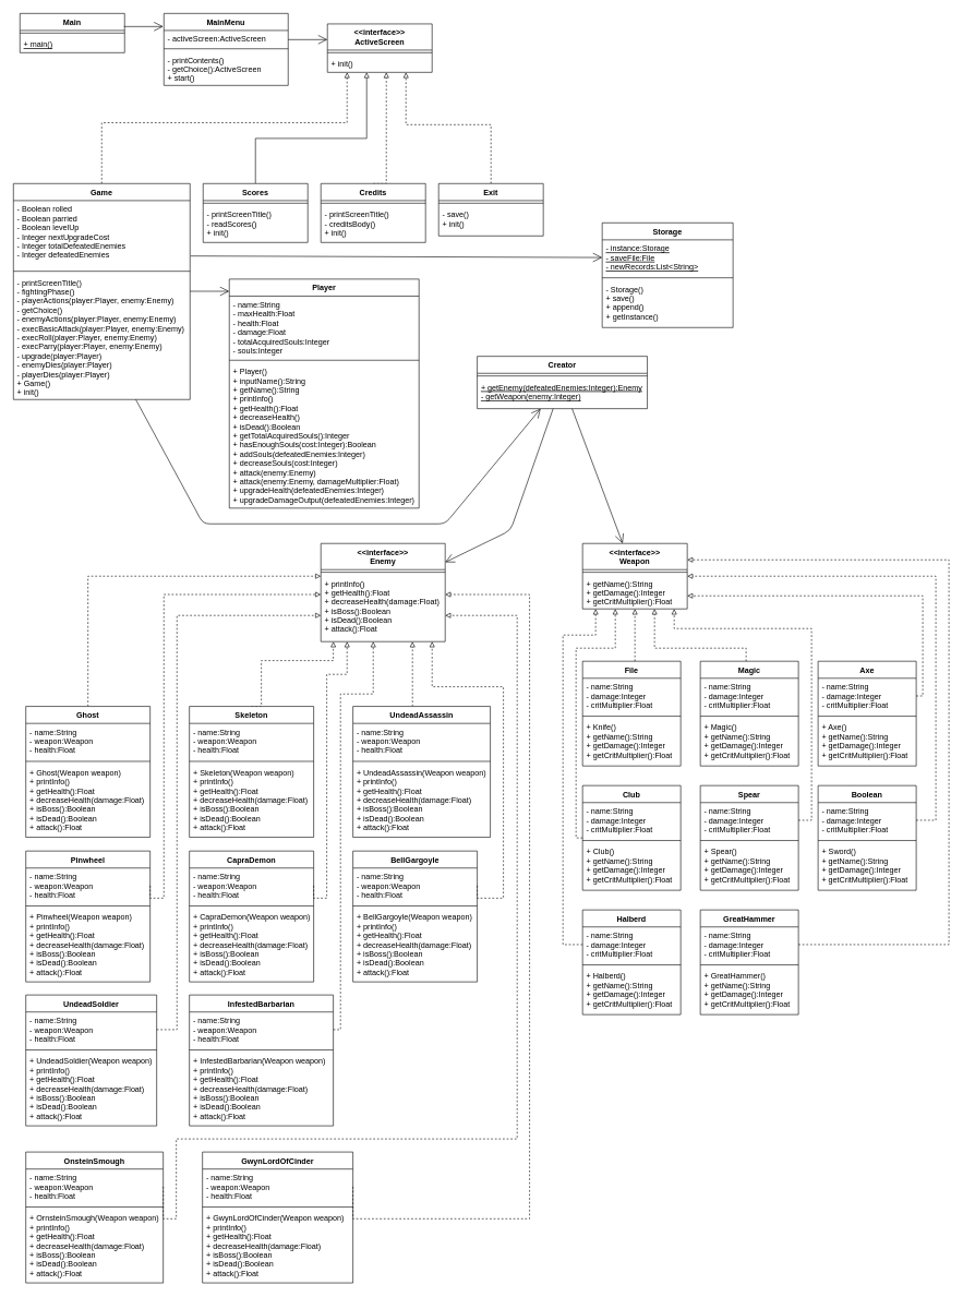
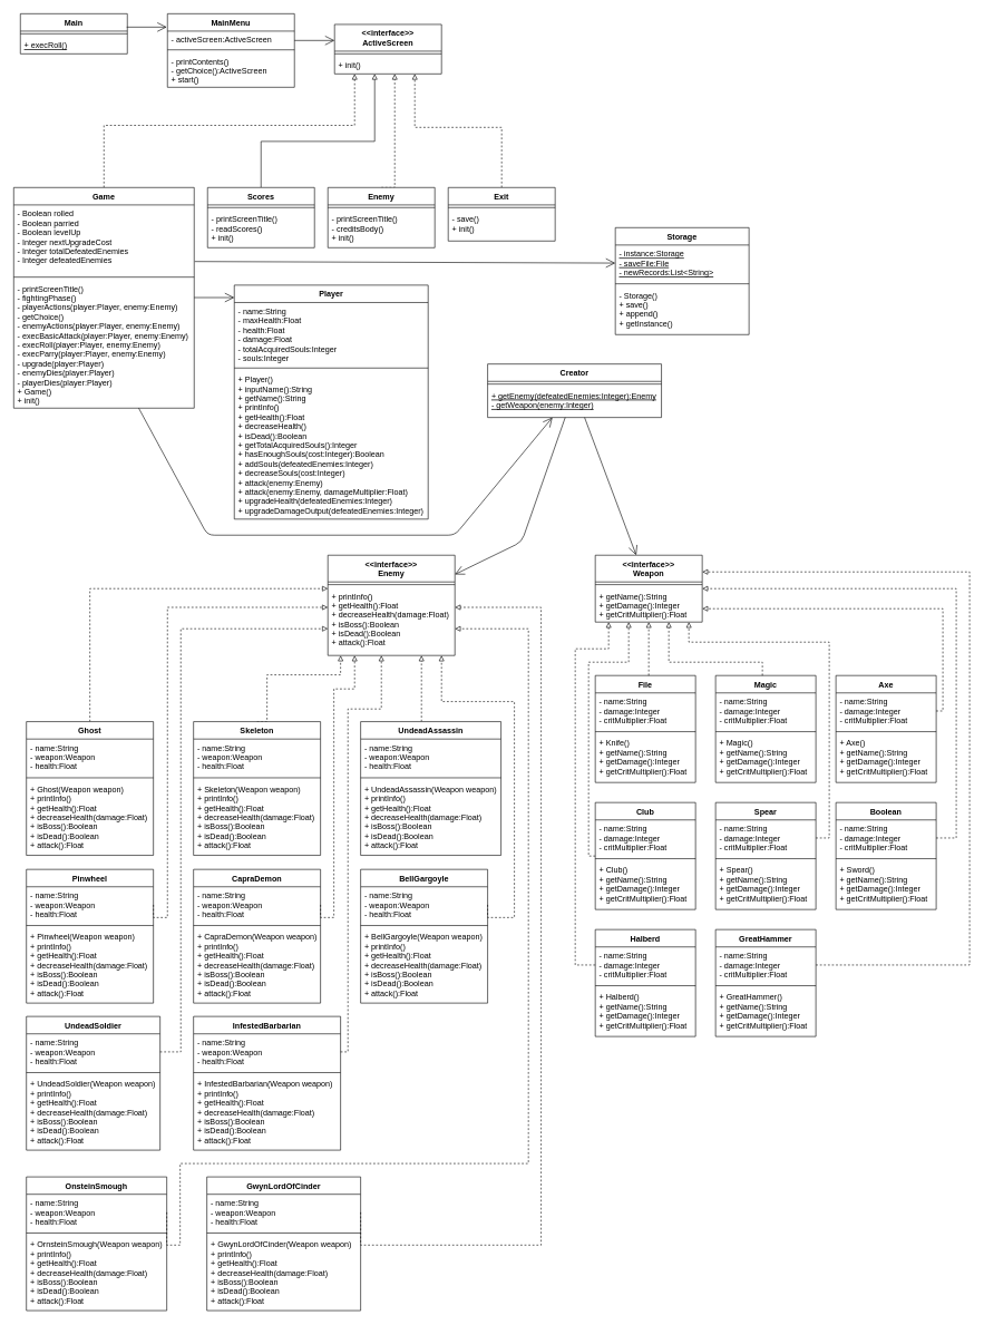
- <mxCell id="4" value="+ main()" style="text;strokeColor=none;fillColor=none;align=left;verticalAlign=top;spacingLeft=4;spacingRight=4;overflow=hidden;rotatable=0;points=[[0,0.5],[1,0.5]];portConstraint=eastwest;fontStyle=4;fontSize=12;" parent="2" vertex="1"><mxGeometry y="34" width="160" height="26" as="geometry" /></mxCell>
+ <mxCell id="4" value="+ execRoll()" style="text;strokeColor=none;fillColor=none;align=left;verticalAlign=top;spacingLeft=4;spacingRight=4;overflow=hidden;rotatable=0;points=[[0,0.5],[1,0.5]];portConstraint=eastwest;fontStyle=4;fontSize=12;" parent="2" vertex="1"><mxGeometry y="34" width="160" height="26" as="geometry" /></mxCell>
- <mxCell id="19" value="Credits" style="swimlane;fontStyle=1;align=center;verticalAlign=top;childLayout=stackLayout;horizontal=1;startSize=26;horizontalStack=0;resizeParent=1;resizeParentMax=0;resizeLast=0;collapsible=1;marginBottom=0;fontSize=12;" parent="1" vertex="1"><mxGeometry x="490" y="280" width="160" height="90" as="geometry" /></mxCell>
+ <mxCell id="19" value="Enemy" style="swimlane;fontStyle=1;align=center;verticalAlign=top;childLayout=stackLayout;horizontal=1;startSize=26;horizontalStack=0;resizeParent=1;resizeParentMax=0;resizeLast=0;collapsible=1;marginBottom=0;fontSize=12;" parent="1" vertex="1"><mxGeometry x="490" y="280" width="160" height="90" as="geometry" /></mxCell>
